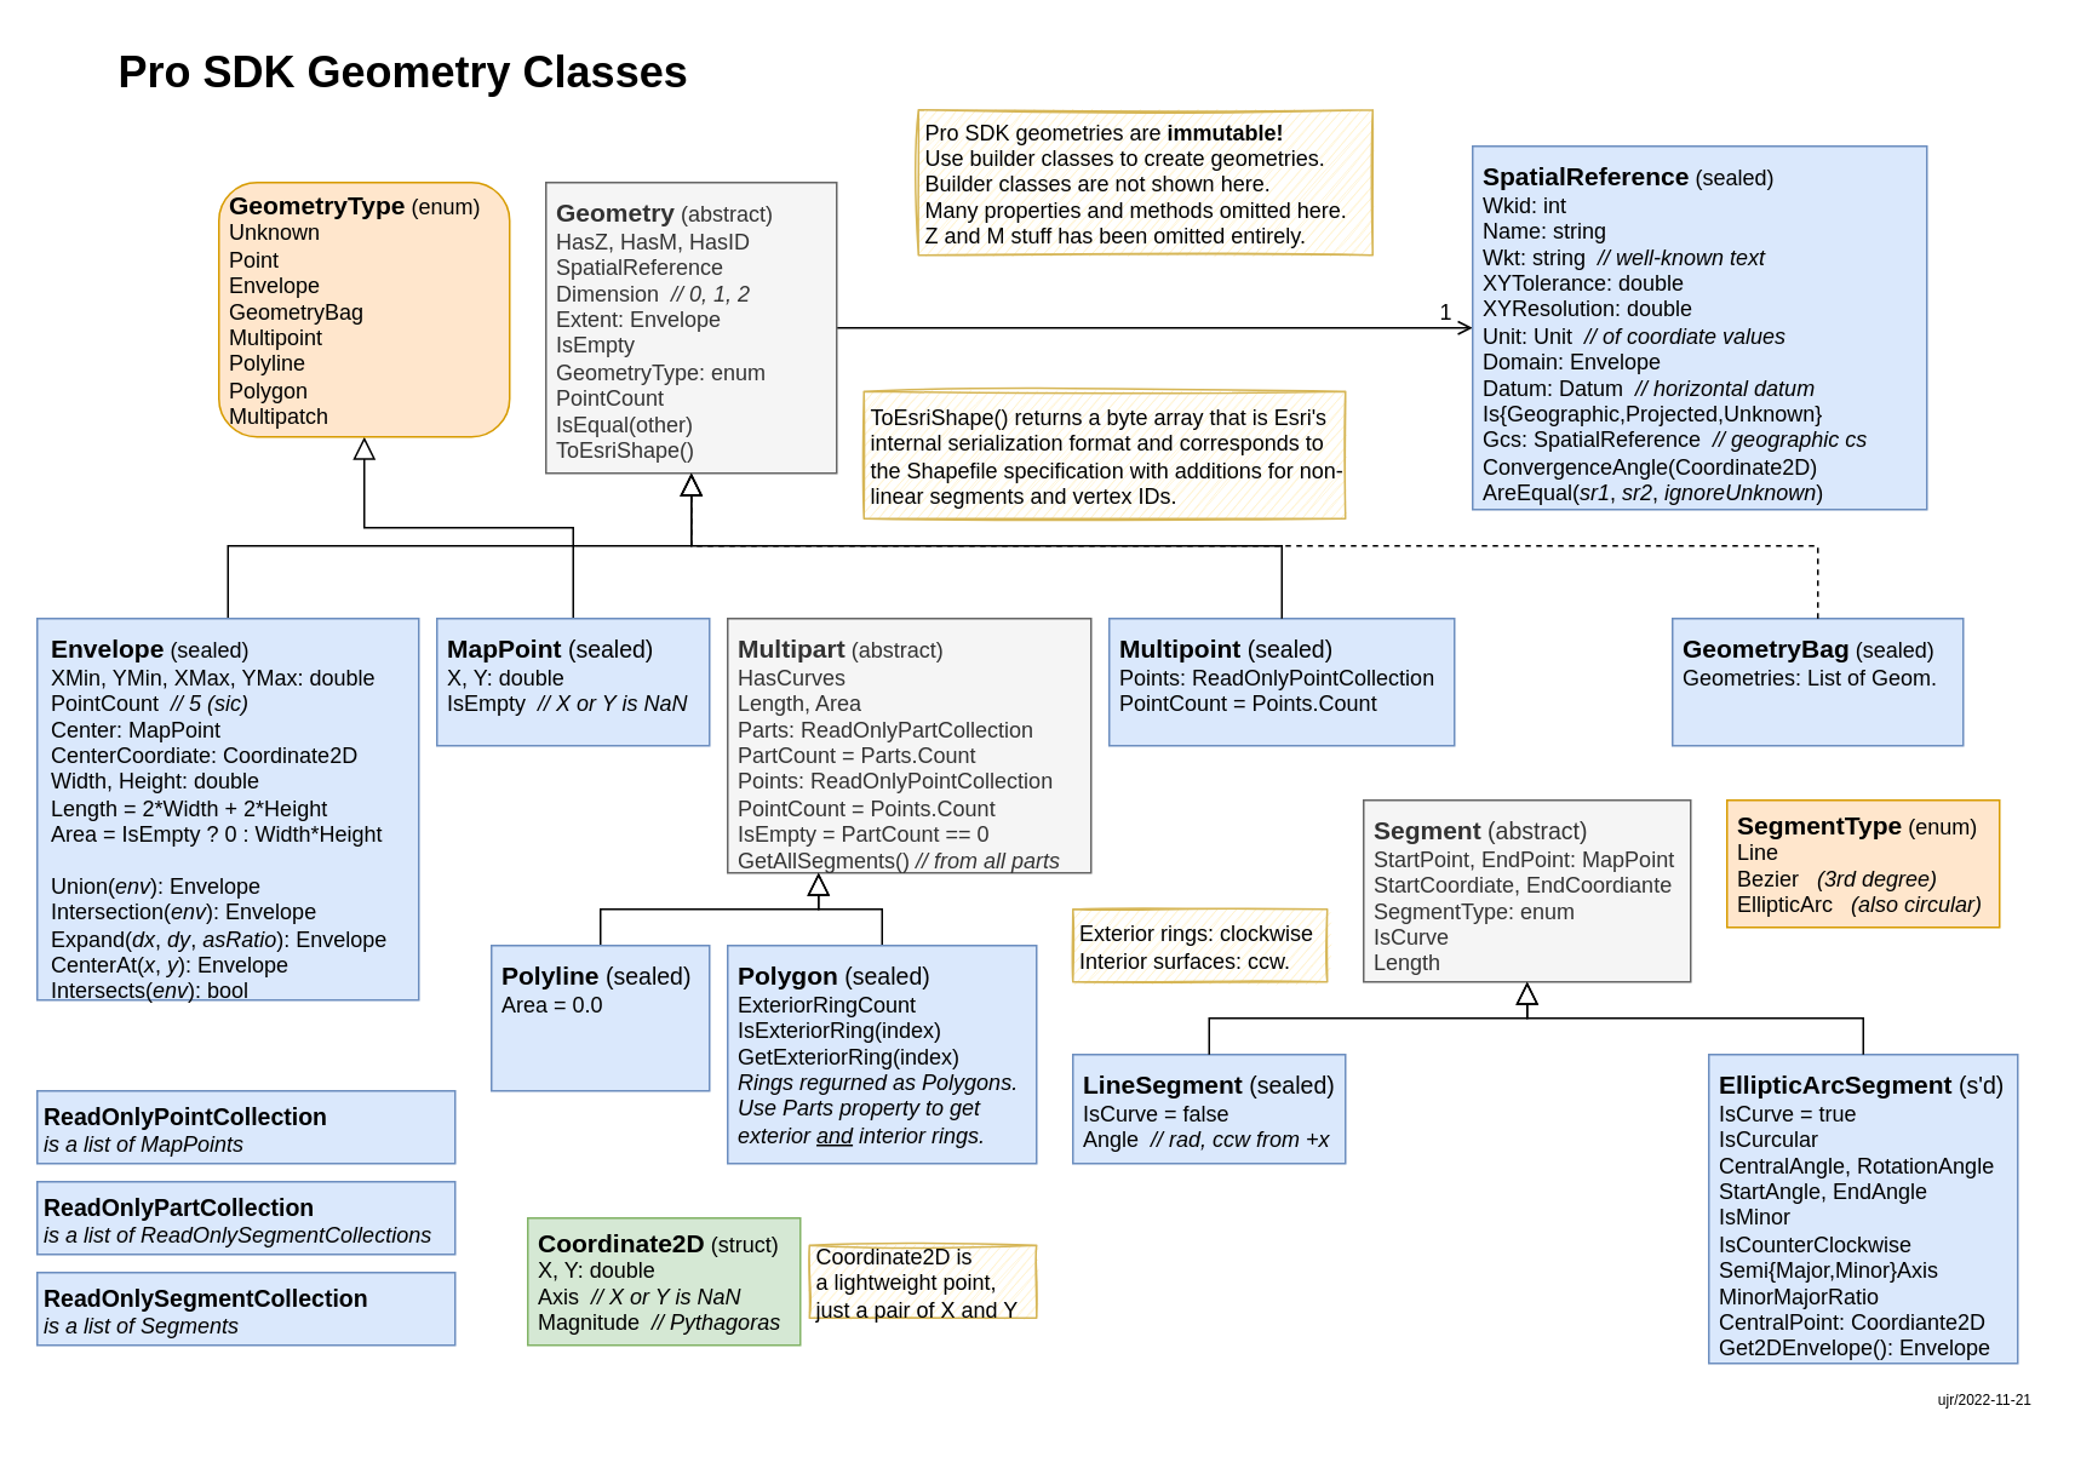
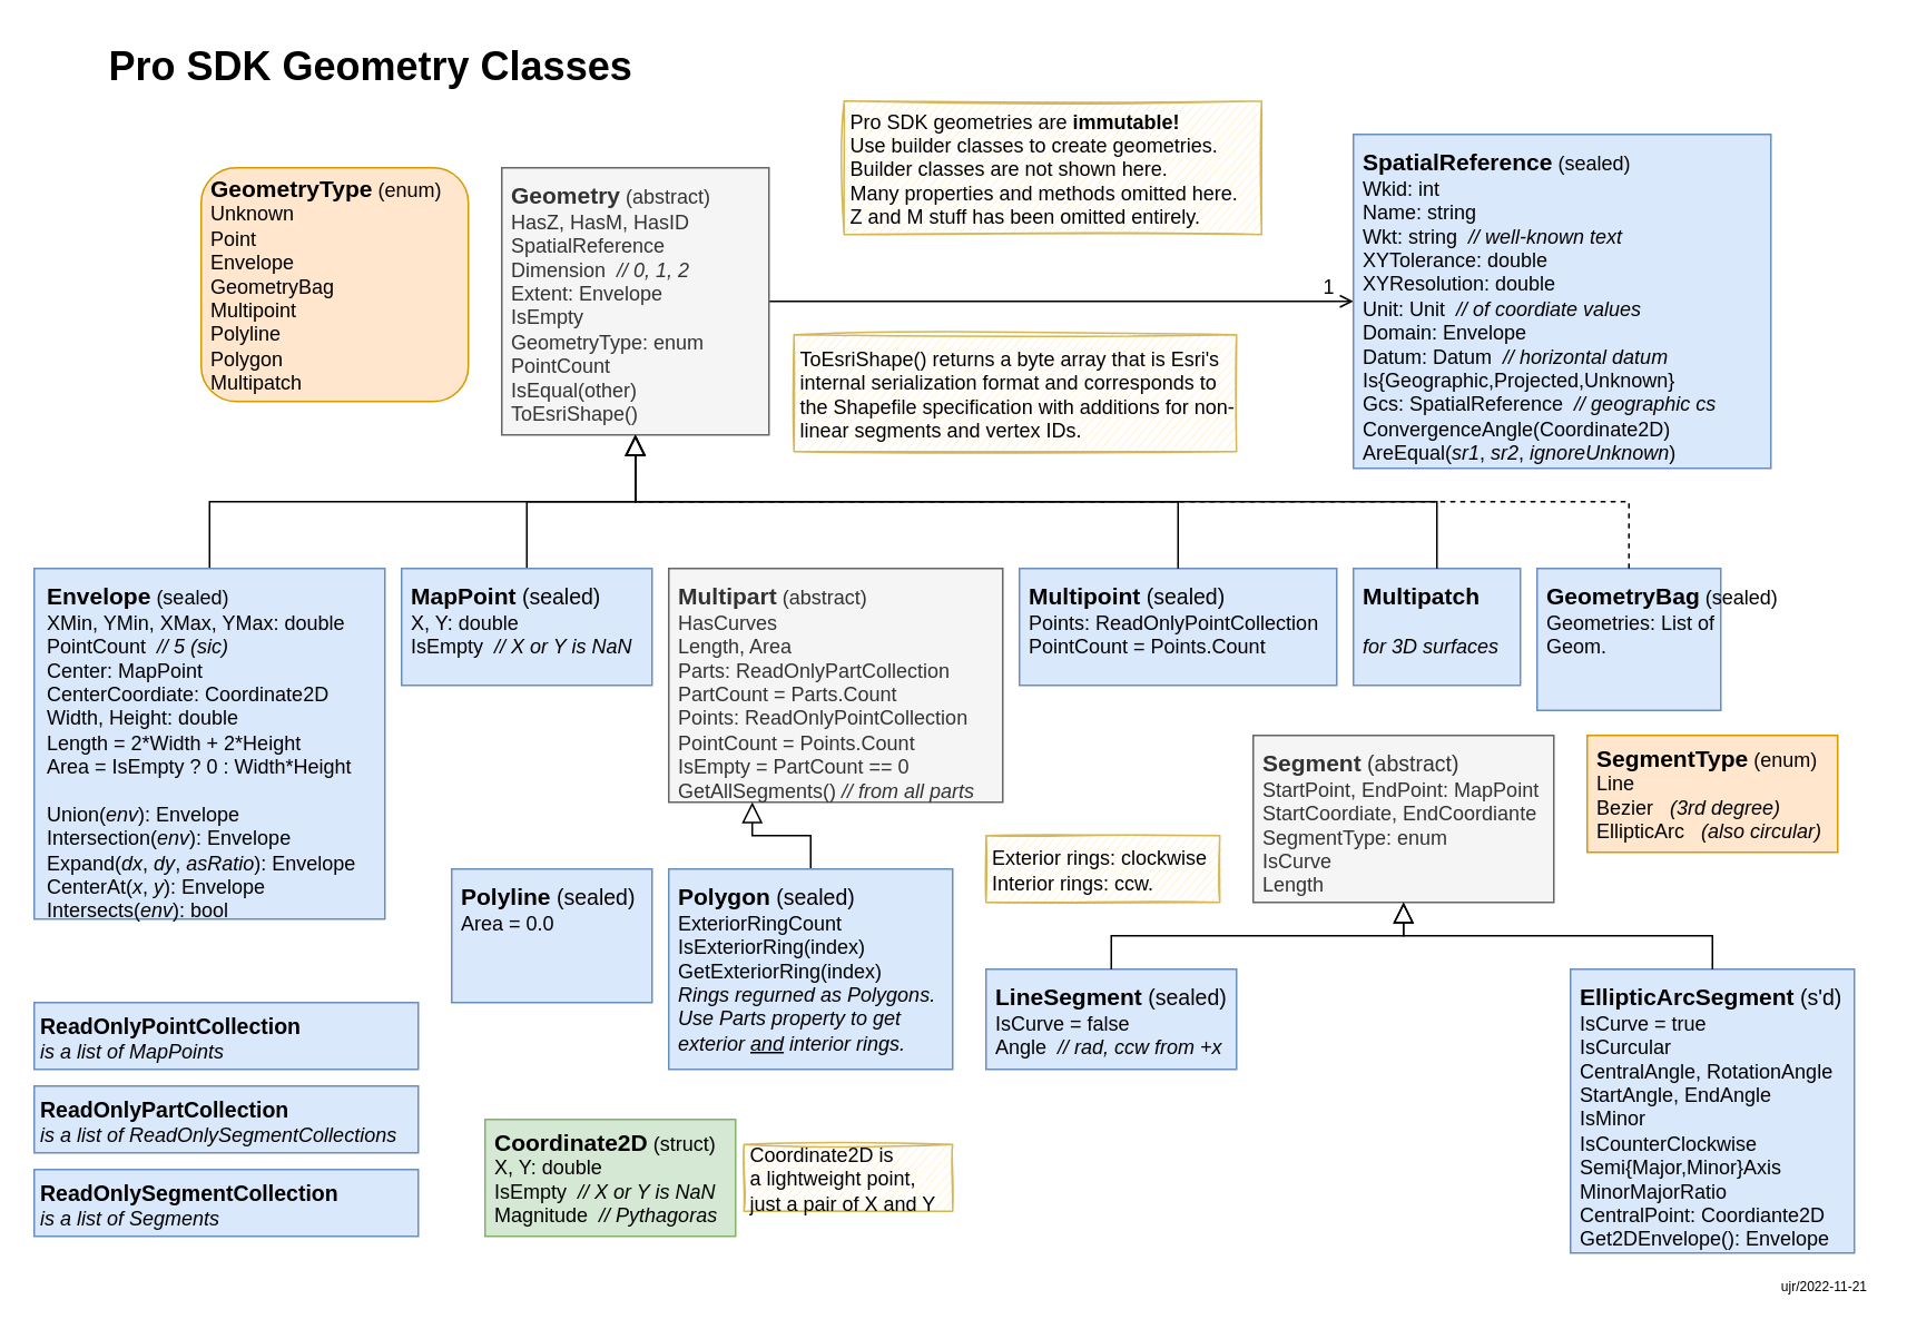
- <mxCell id="34" value="ToEsriShape() returns a byte array that is Esri's internal serialization format and corresponds to the Shapefile specification with additions for non-linear segments and vertex IDs." style="text;html=1;strokeColor=#d6b656;fillColor=#fff2cc;align=left;verticalAlign=middle;whiteSpace=wrap;rounded=0;fontSize=12;sketch=1;shadow=0;spacingLeft=2;spacingTop=2;" parent="1" vertex="1"><mxGeometry x="475" y="215" width="265" height="70" as="geometry" /></mxCell>
+ <mxCell id="34" value="ToEsriShape() returns a byte array that is Esri's internal serialization format and corresponds to the Shapefile specification with additions for non-linear segments and vertex IDs." style="text;html=1;strokeColor=#d6b656;fillColor=#fff2cc;align=left;verticalAlign=middle;whiteSpace=wrap;rounded=0;fontSize=12;sketch=1;shadow=0;spacingLeft=2;spacingTop=2;" parent="1" vertex="1"><mxGeometry x="475" y="200" width="265" height="70" as="geometry" /></mxCell>
- <mxCell id="3" value="" style="endArrow=block;endSize=10;endFill=0;shadow=0;strokeWidth=1;rounded=0;edgeStyle=elbowEdgeStyle;elbow=vertical;exitX=0.5;exitY=0;exitDx=0;exitDy=0;" parent="1" source="11" target="6" edge="1"><mxGeometry width="160" relative="1" as="geometry"><mxPoint x="190" y="353" as="sourcePoint" /><mxPoint x="290" y="251" as="targetPoint" /></mxGeometry></mxCell>
+ <mxCell id="3" value="" style="endArrow=block;endSize=10;endFill=0;shadow=0;strokeWidth=1;rounded=0;edgeStyle=elbowEdgeStyle;elbow=vertical;entryX=0.5;entryY=1;entryDx=0;entryDy=0;exitX=0.5;exitY=0;exitDx=0;exitDy=0;" parent="1" source="11" target="16" edge="1"><mxGeometry width="160" relative="1" as="geometry"><mxPoint x="190" y="353" as="sourcePoint" /><mxPoint x="290" y="251" as="targetPoint" /></mxGeometry></mxCell>
+ <mxCell id="25" value="" style="endArrow=block;endSize=10;endFill=0;shadow=0;strokeWidth=1;rounded=0;edgeStyle=elbowEdgeStyle;elbow=vertical;entryX=0.5;entryY=1;entryDx=0;entryDy=0;exitX=0.5;exitY=0;exitDx=0;exitDy=0;" parent="1" source="18" target="16" edge="1"><mxGeometry width="160" relative="1" as="geometry"><mxPoint x="370" y="490" as="sourcePoint" /><mxPoint x="525" y="460" as="targetPoint" /></mxGeometry></mxCell>
+ <mxCell id="18" value="&lt;b&gt;&lt;font style=&quot;font-size: 14px&quot;&gt;Multipatch&lt;/font&gt;&lt;/b&gt;&lt;br&gt;&lt;br&gt;&lt;i&gt;for 3D surfaces&lt;/i&gt;" style="text;html=1;strokeColor=#6c8ebf;fillColor=#dae8fc;align=left;verticalAlign=top;whiteSpace=wrap;rounded=0;fontSize=12;spacingLeft=4;spacingTop=2;" parent="1" vertex="1"><mxGeometry x="810" y="340" width="100" height="70" as="geometry" /></mxCell>
- <mxCell id="19" value="&lt;b&gt;&lt;font style=&quot;font-size: 14px&quot;&gt;GeometryBag&lt;/font&gt;&lt;/b&gt;&amp;nbsp;(sealed)&lt;br&gt;Geometries: List of Geom." style="text;html=1;strokeColor=#6c8ebf;fillColor=#dae8fc;align=left;verticalAlign=top;whiteSpace=wrap;rounded=0;fontSize=12;spacingLeft=4;spacingTop=2;" parent="1" vertex="1"><mxGeometry x="920" y="340" width="160" height="70" as="geometry" /></mxCell>
+ <mxCell id="19" value="&lt;b&gt;&lt;font style=&quot;font-size: 14px&quot;&gt;GeometryBag&lt;/font&gt;&lt;/b&gt;&amp;nbsp;(sealed)&lt;br&gt;Geometries: List of Geom." style="text;html=1;strokeColor=#6c8ebf;fillColor=#dae8fc;align=left;verticalAlign=top;whiteSpace=wrap;rounded=0;fontSize=12;spacingLeft=4;spacingTop=2;" parent="1" vertex="1"><mxGeometry x="920" y="340" width="110" height="85" as="geometry" /></mxCell>
- <mxCell id="22" value="" style="endArrow=block;endSize=10;endFill=0;shadow=0;strokeWidth=1;rounded=0;edgeStyle=elbowEdgeStyle;elbow=vertical;entryX=0.25;entryY=1;entryDx=0;entryDy=0;exitX=0.5;exitY=0;exitDx=0;exitDy=0;" parent="1" source="27" target="17" edge="1"><mxGeometry width="160" relative="1" as="geometry"><mxPoint x="360" y="480" as="sourcePoint" /><mxPoint x="750" y="600" as="targetPoint" /></mxGeometry></mxCell>
- <mxCell id="35" value="Exterior rings: clockwise&lt;br&gt;Interior surfaces: ccw." style="text;html=1;strokeColor=#d6b656;fillColor=#fff2cc;align=left;verticalAlign=middle;whiteSpace=wrap;rounded=0;fontSize=12;sketch=1;shadow=0;spacingLeft=2;spacingTop=2;" parent="1" vertex="1"><mxGeometry x="590" y="500" width="140" height="40" as="geometry" /></mxCell>
+ <mxCell id="35" value="Exterior rings: clockwise&lt;br&gt;Interior rings: ccw." style="text;html=1;strokeColor=#d6b656;fillColor=#fff2cc;align=left;verticalAlign=middle;whiteSpace=wrap;rounded=0;fontSize=12;sketch=1;shadow=0;spacingLeft=2;spacingTop=2;" parent="1" vertex="1"><mxGeometry x="590" y="500" width="140" height="40" as="geometry" /></mxCell>
- <mxCell id="9" value="&lt;b&gt;&lt;font style=&quot;font-size: 14px&quot;&gt;Coordinate2D&lt;/font&gt;&lt;/b&gt; (struct)&lt;br&gt;X, Y: double&lt;br&gt;Axis&amp;nbsp;&amp;nbsp;&lt;i&gt;// X or Y is NaN&lt;/i&gt;&lt;br&gt;&lt;div&gt;Magnitude&amp;nbsp;&amp;nbsp;&lt;i&gt;// Pythagoras&lt;/i&gt;&lt;/div&gt;" style="text;html=1;strokeColor=#82b366;fillColor=#d5e8d4;align=left;verticalAlign=middle;whiteSpace=wrap;rounded=0;fontSize=12;spacingLeft=4;" parent="1" vertex="1"><mxGeometry x="290" y="670" width="150" height="70" as="geometry" /></mxCell>
+ <mxCell id="9" value="&lt;b&gt;&lt;font style=&quot;font-size: 14px&quot;&gt;Coordinate2D&lt;/font&gt;&lt;/b&gt; (struct)&lt;br&gt;X, Y: double&lt;br&gt;IsEmpty&amp;nbsp;&amp;nbsp;&lt;i&gt;// X or Y is NaN&lt;/i&gt;&lt;br&gt;&lt;div&gt;Magnitude&amp;nbsp;&amp;nbsp;&lt;i&gt;// Pythagoras&lt;/i&gt;&lt;/div&gt;" style="text;html=1;strokeColor=#82b366;fillColor=#d5e8d4;align=left;verticalAlign=middle;whiteSpace=wrap;rounded=0;fontSize=12;spacingLeft=4;" parent="1" vertex="1"><mxGeometry x="290" y="670" width="150" height="70" as="geometry" /></mxCell>
